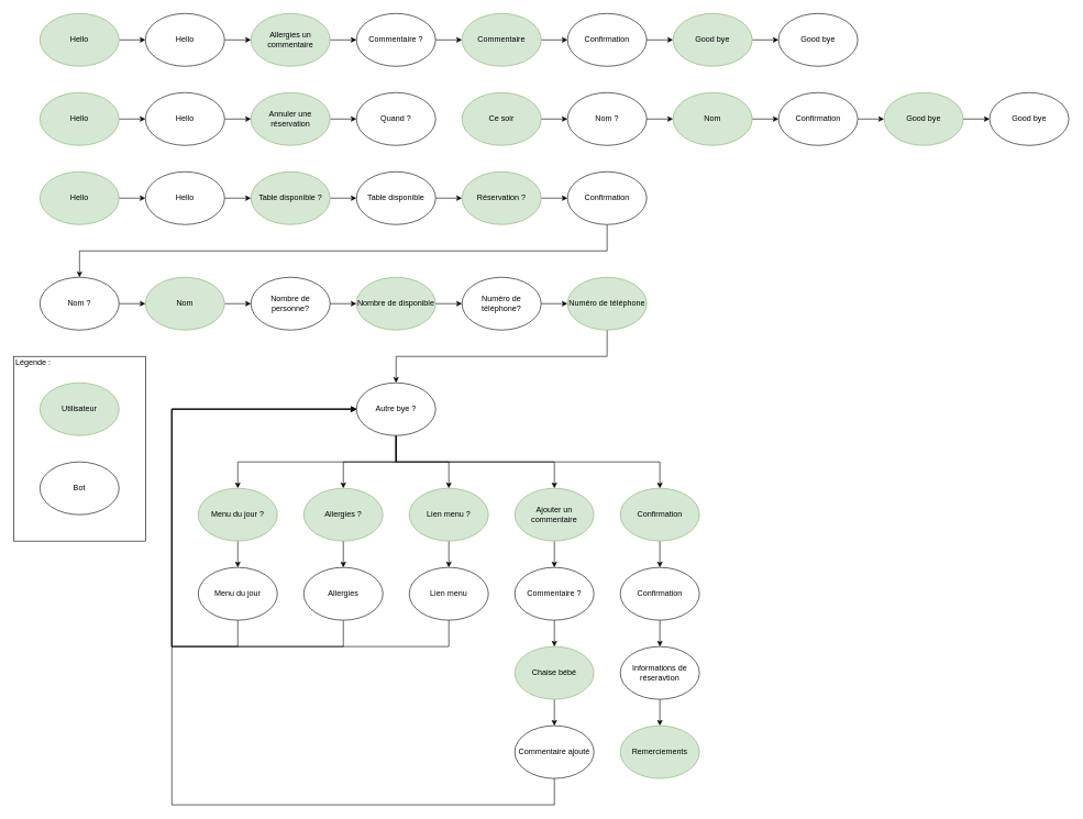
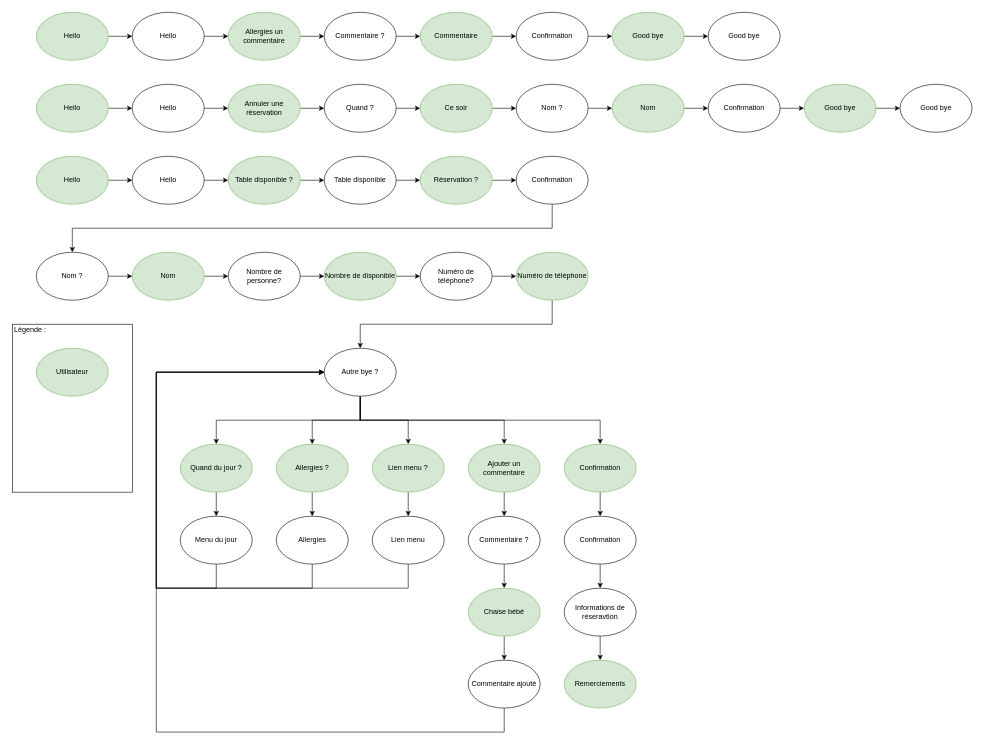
+ <mxCell id="65" style="edgeStyle=orthogonalEdgeStyle;rounded=0;orthogonalLoop=1;jettySize=auto;html=1;entryX=0;entryY=0.5;entryDx=0;entryDy=0;" edge="1" parent="1" source="66" target="68"><mxGeometry relative="1" as="geometry" /></mxCell>
- <mxCell id="94" value="Bot" style="ellipse;whiteSpace=wrap;html=1;" vertex="1" parent="1"><mxGeometry x="60" y="700" width="120" height="80" as="geometry" /></mxCell>
- <mxCell id="33" value="Menu du jour ?" style="ellipse;whiteSpace=wrap;html=1;fillColor=#d5e8d4;strokeColor=#82b366;" vertex="1" parent="1"><mxGeometry x="300" y="740" width="120" height="80" as="geometry" /></mxCell>
+ <mxCell id="33" value="Quand du jour ?" style="ellipse;whiteSpace=wrap;html=1;fillColor=#d5e8d4;strokeColor=#82b366;" vertex="1" parent="1"><mxGeometry x="300" y="740" width="120" height="80" as="geometry" /></mxCell>
